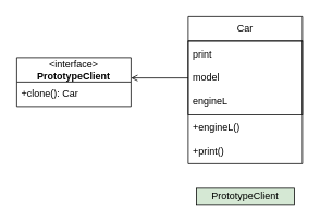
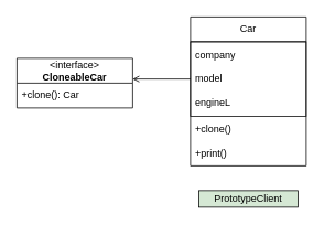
- <mxCell id="2" value="&amp;lt;interface&amp;gt;&lt;br&gt;&lt;b&gt;PrototypeClient&lt;/b&gt;" style="swimlane;fontStyle=0;childLayout=stackLayout;horizontal=1;startSize=30;horizontalStack=0;resizeParent=1;resizeParentMax=0;resizeLast=0;collapsible=1;marginBottom=0;whiteSpace=wrap;html=1;" vertex="1" parent="1"><mxGeometry x="20" y="70" width="140" height="60" as="geometry" /></mxCell>
+ <mxCell id="2" value="&amp;lt;interface&amp;gt;&lt;br&gt;&lt;b&gt;CloneableCar&lt;/b&gt;" style="swimlane;fontStyle=0;childLayout=stackLayout;horizontal=1;startSize=30;horizontalStack=0;resizeParent=1;resizeParentMax=0;resizeLast=0;collapsible=1;marginBottom=0;whiteSpace=wrap;html=1;" vertex="1" parent="1"><mxGeometry x="20" y="70" width="140" height="60" as="geometry" /></mxCell>
- <mxCell id="6" value="print&lt;br&gt;&lt;br&gt;model&lt;br&gt;&lt;br&gt;engineL" style="text;strokeColor=default;fillColor=none;align=left;verticalAlign=middle;spacingLeft=4;spacingRight=4;overflow=hidden;points=[[0,0.5],[1,0.5]];portConstraint=eastwest;rotatable=0;whiteSpace=wrap;html=1;" vertex="1" parent="4"><mxGeometry y="30" width="140" height="90" as="geometry" /></mxCell>
+ <mxCell id="6" value="company&lt;br&gt;&lt;br&gt;model&lt;br&gt;&lt;br&gt;engineL" style="text;strokeColor=default;fillColor=none;align=left;verticalAlign=middle;spacingLeft=4;spacingRight=4;overflow=hidden;points=[[0,0.5],[1,0.5]];portConstraint=eastwest;rotatable=0;whiteSpace=wrap;html=1;" vertex="1" parent="4"><mxGeometry y="30" width="140" height="90" as="geometry" /></mxCell>
- <mxCell id="7" value="+engineL()&lt;br&gt;&lt;br&gt;+print()" style="text;strokeColor=none;fillColor=none;align=left;verticalAlign=middle;spacingLeft=4;spacingRight=4;overflow=hidden;points=[[0,0.5],[1,0.5]];portConstraint=eastwest;rotatable=0;whiteSpace=wrap;html=1;" vertex="1" parent="4"><mxGeometry y="120" width="140" height="60" as="geometry" /></mxCell>
+ <mxCell id="7" value="+clone()&lt;br&gt;&lt;br&gt;+print()" style="text;strokeColor=none;fillColor=none;align=left;verticalAlign=middle;spacingLeft=4;spacingRight=4;overflow=hidden;points=[[0,0.5],[1,0.5]];portConstraint=eastwest;rotatable=0;whiteSpace=wrap;html=1;" vertex="1" parent="4"><mxGeometry y="120" width="140" height="60" as="geometry" /></mxCell>
